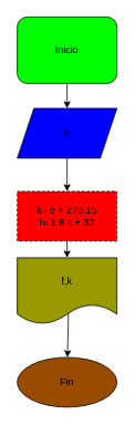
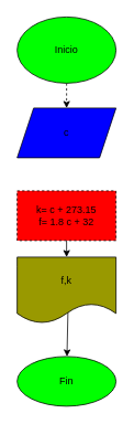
- <mxCell id="3" value="Inicio" style="whiteSpace=wrap;html=1;fillColor=#00FF00;rounded=1;" vertex="1" parent="1"><mxGeometry x="20" y="20" width="120" height="80" as="geometry" /></mxCell>
+ <mxCell id="3" value="Inicio" style="ellipse;whiteSpace=wrap;html=1;fillColor=#00FF00;" vertex="1" parent="1"><mxGeometry x="20" y="20" width="120" height="80" as="geometry" /></mxCell>
- <mxCell id="2" value="" style="edgeStyle=none;html=1;" edge="1" parent="1" source="3" target="5"><mxGeometry relative="1" as="geometry" /></mxCell>
+ <mxCell id="2" value="" style="edgeStyle=none;html=1;dashed=1;" edge="1" parent="1" source="3" target="5"><mxGeometry relative="1" as="geometry" /></mxCell>
- <mxCell id="4" value="" style="edgeStyle=none;html=1;" edge="1" parent="1" source="5" target="7"><mxGeometry relative="1" as="geometry" /></mxCell>
- <mxCell id="10" value="Fin" style="ellipse;whiteSpace=wrap;html=1;fillColor=#994C00;" vertex="1" parent="1"><mxGeometry x="20" y="430" width="120" height="60" as="geometry" /></mxCell>
+ <mxCell id="10" value="Fin" style="ellipse;whiteSpace=wrap;html=1;fillColor=#00ff00;" vertex="1" parent="1"><mxGeometry x="20" y="430" width="120" height="60" as="geometry" /></mxCell>
